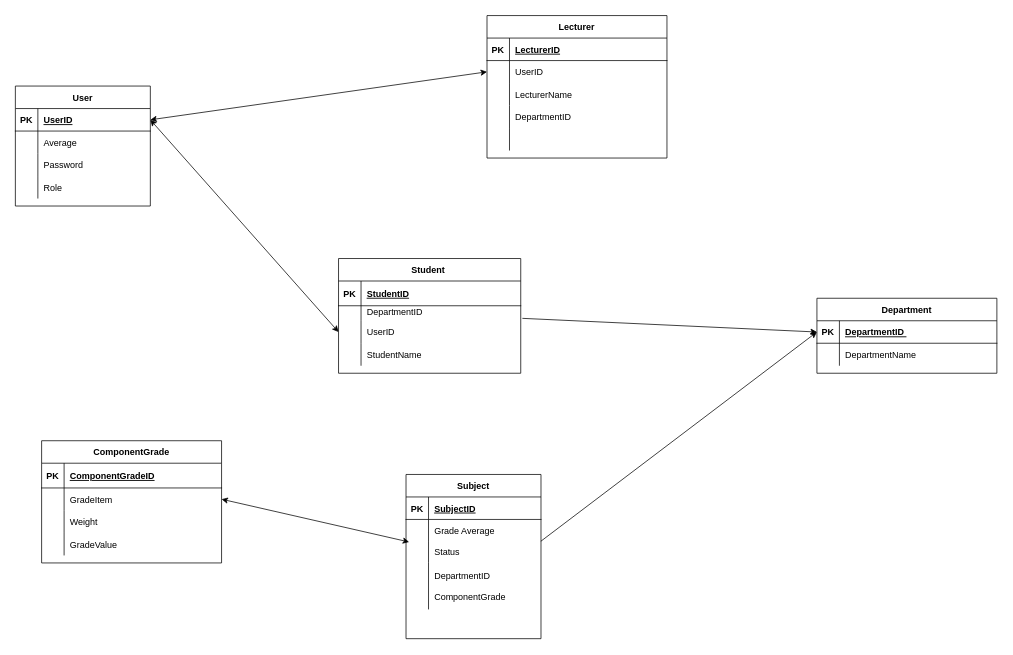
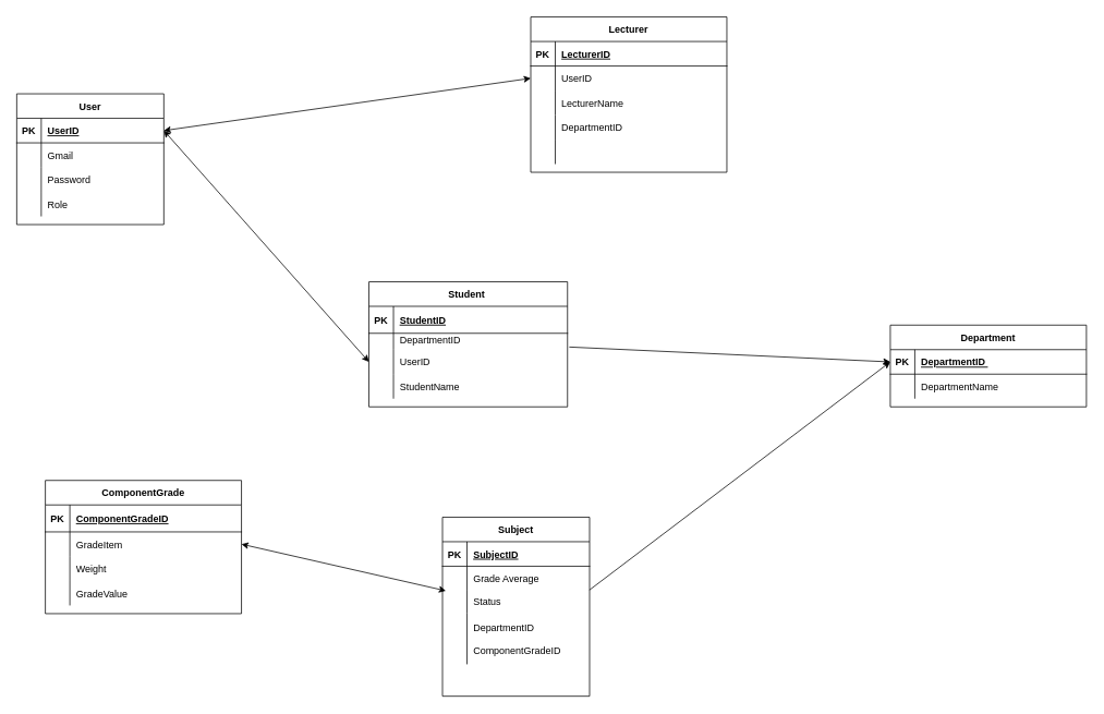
- <mxCell id="8" value="Average        " style="shape=partialRectangle;connectable=0;fillColor=none;top=0;left=0;bottom=0;right=0;align=left;spacingLeft=6;overflow=hidden;" parent="6" vertex="1"><mxGeometry x="30" width="150" height="30" as="geometry"><mxRectangle width="150" height="30" as="alternateBounds" /></mxGeometry></mxCell>
+ <mxCell id="8" value="Gmail        " style="shape=partialRectangle;connectable=0;fillColor=none;top=0;left=0;bottom=0;right=0;align=left;spacingLeft=6;overflow=hidden;" parent="6" vertex="1"><mxGeometry x="30" width="150" height="30" as="geometry"><mxRectangle width="150" height="30" as="alternateBounds" /></mxGeometry></mxCell>
- <mxCell id="78" value="DepartmentID&#10;&#10;ComponentGrade" style="shape=partialRectangle;connectable=0;fillColor=none;top=0;left=0;bottom=0;right=0;align=left;spacingLeft=6;overflow=hidden;" vertex="1" parent="76"><mxGeometry x="30" width="150" height="63" as="geometry"><mxRectangle width="150" height="63" as="alternateBounds" /></mxGeometry></mxCell>
+ <mxCell id="78" value="DepartmentID&#10;&#10;ComponentGradeID" style="shape=partialRectangle;connectable=0;fillColor=none;top=0;left=0;bottom=0;right=0;align=left;spacingLeft=6;overflow=hidden;" vertex="1" parent="76"><mxGeometry x="30" width="150" height="63" as="geometry"><mxRectangle width="150" height="63" as="alternateBounds" /></mxGeometry></mxCell>
